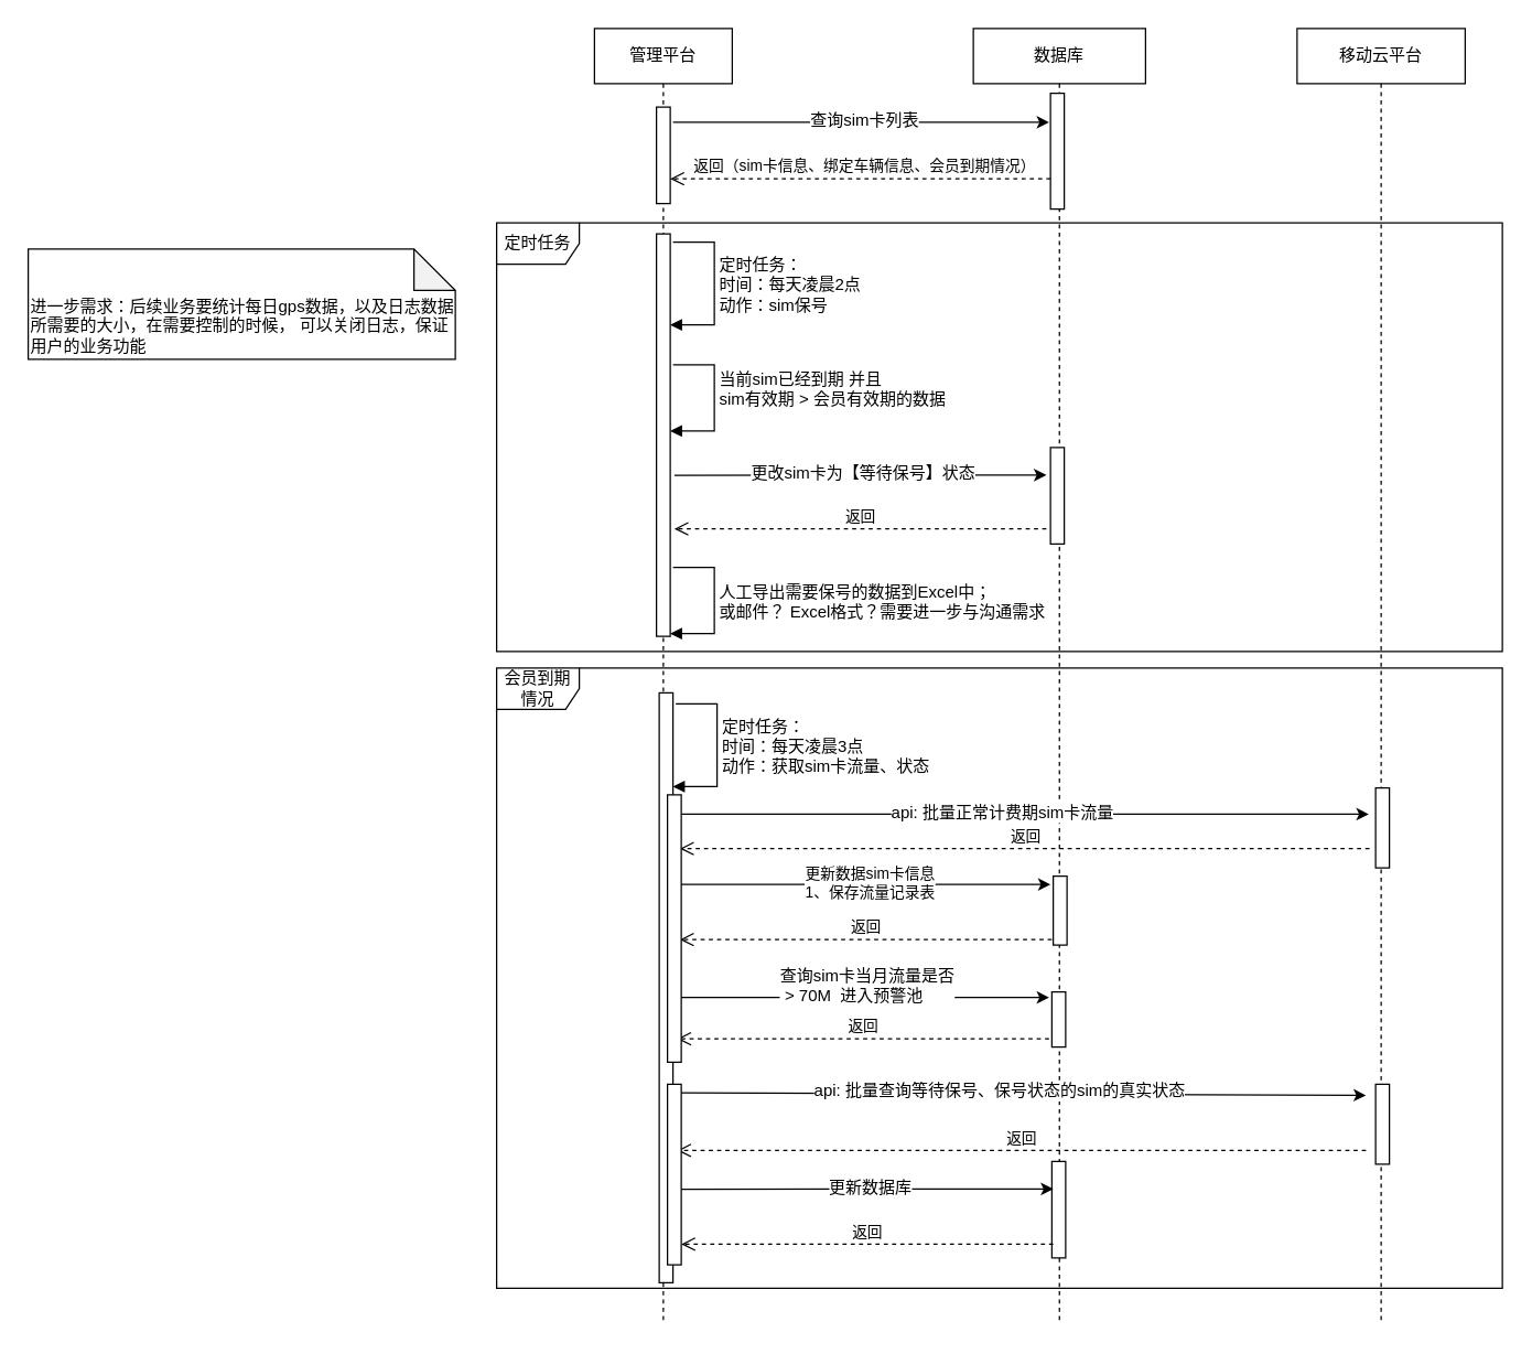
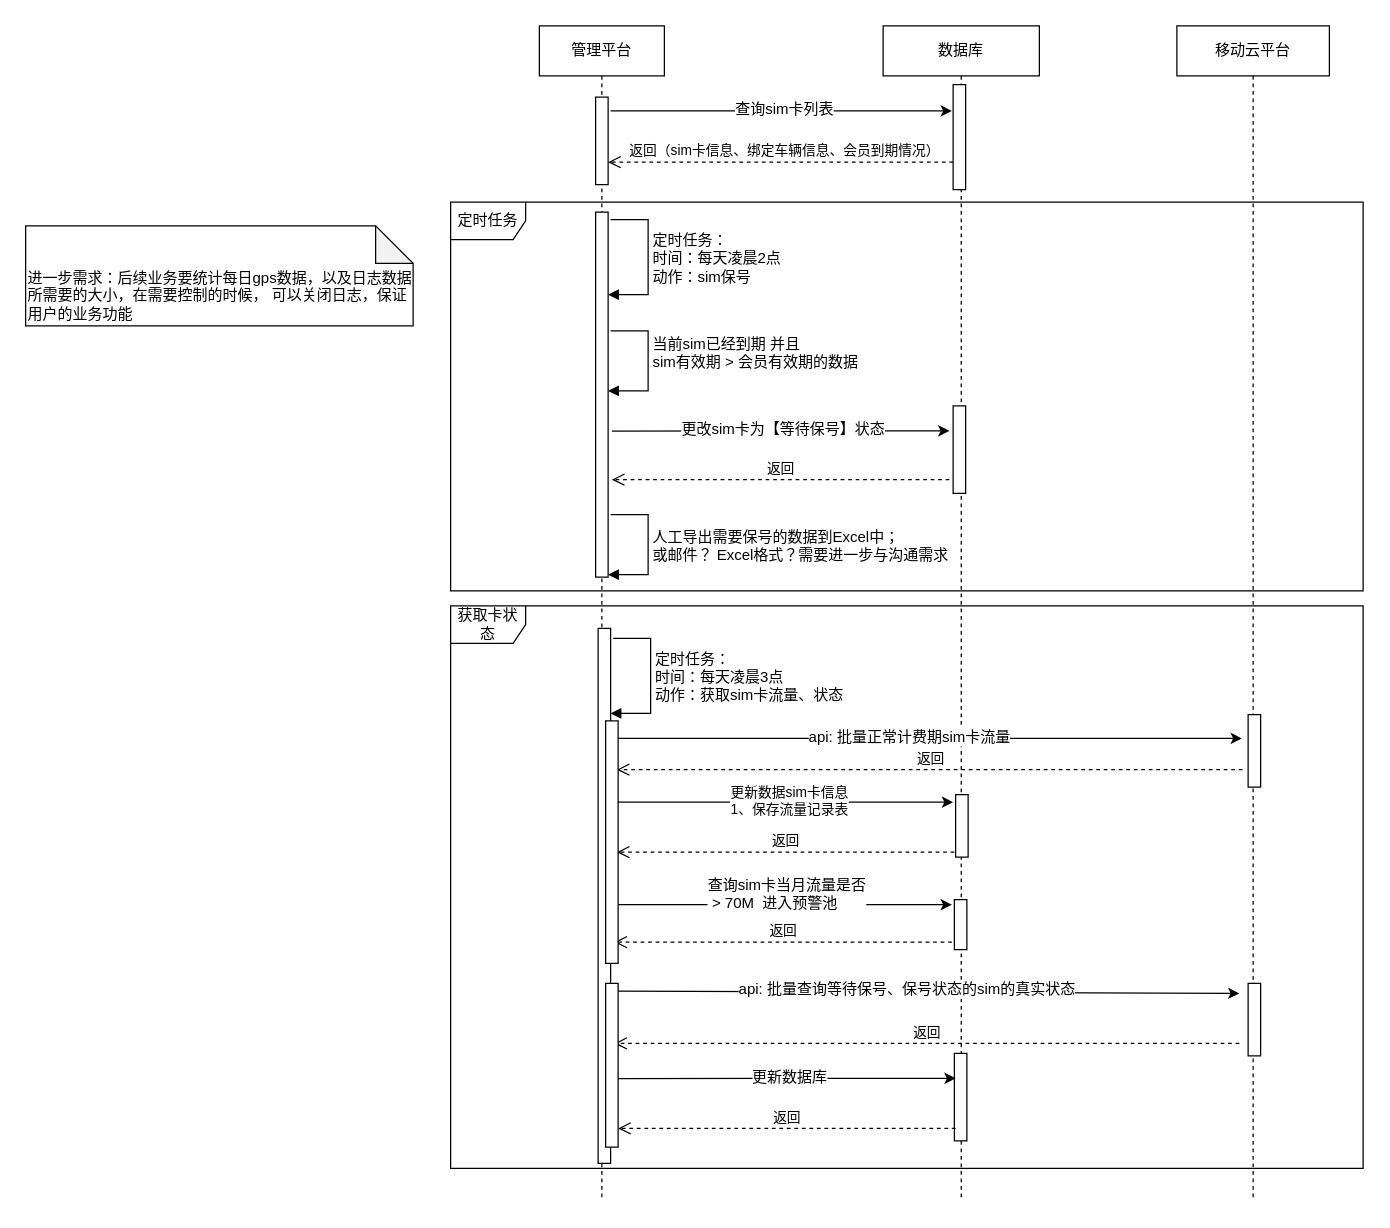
- <mxCell id="25" value="会员到期情况" style="shape=umlFrame;whiteSpace=wrap;html=1;pointerEvents=0;sketch=0;strokeColor=default;align=center;verticalAlign=middle;fontFamily=Helvetica;fontSize=12;fontColor=default;fillColor=default;" vertex="1" parent="1"><mxGeometry x="360" y="484" width="730" height="450" as="geometry" /></mxCell>
+ <mxCell id="25" value="获取卡状态" style="shape=umlFrame;whiteSpace=wrap;html=1;pointerEvents=0;sketch=0;strokeColor=default;align=center;verticalAlign=middle;fontFamily=Helvetica;fontSize=12;fontColor=default;fillColor=default;" vertex="1" parent="1"><mxGeometry x="360" y="484" width="730" height="450" as="geometry" /></mxCell>
